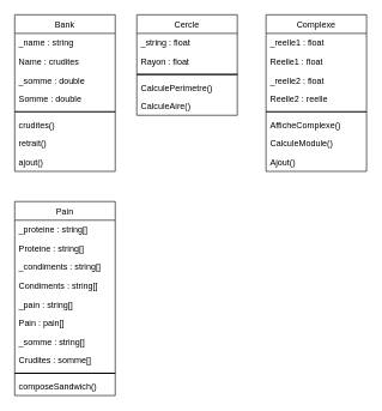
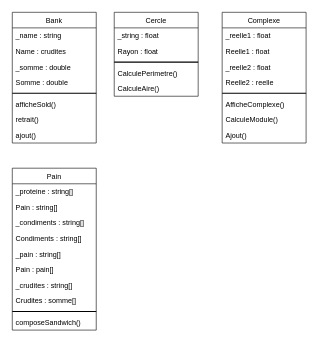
- <mxCell id="8" value="crudites()" style="text;strokeColor=none;fillColor=none;align=left;verticalAlign=top;spacingLeft=4;spacingRight=4;overflow=hidden;rotatable=0;points=[[0,0.5],[1,0.5]];portConstraint=eastwest;" vertex="1" parent="2"><mxGeometry y="140" width="140" height="26" as="geometry" /></mxCell>
+ <mxCell id="8" value="afficheSold()" style="text;strokeColor=none;fillColor=none;align=left;verticalAlign=top;spacingLeft=4;spacingRight=4;overflow=hidden;rotatable=0;points=[[0,0.5],[1,0.5]];portConstraint=eastwest;" vertex="1" parent="2"><mxGeometry y="140" width="140" height="26" as="geometry" /></mxCell>
- <mxCell id="28" value="Proteine : string[]" style="text;strokeColor=none;fillColor=none;align=left;verticalAlign=top;spacingLeft=4;spacingRight=4;overflow=hidden;rotatable=0;points=[[0,0.5],[1,0.5]];portConstraint=eastwest;" vertex="1" parent="26"><mxGeometry y="52" width="140" height="26" as="geometry" /></mxCell>
+ <mxCell id="28" value="Pain : string[]" style="text;strokeColor=none;fillColor=none;align=left;verticalAlign=top;spacingLeft=4;spacingRight=4;overflow=hidden;rotatable=0;points=[[0,0.5],[1,0.5]];portConstraint=eastwest;" vertex="1" parent="26"><mxGeometry y="52" width="140" height="26" as="geometry" /></mxCell>
- <mxCell id="33" value="_somme : string[]" style="text;strokeColor=none;fillColor=none;align=left;verticalAlign=top;spacingLeft=4;spacingRight=4;overflow=hidden;rotatable=0;points=[[0,0.5],[1,0.5]];portConstraint=eastwest;" vertex="1" parent="26"><mxGeometry y="182" width="140" height="26" as="geometry" /></mxCell>
+ <mxCell id="33" value="_crudites : string[]" style="text;strokeColor=none;fillColor=none;align=left;verticalAlign=top;spacingLeft=4;spacingRight=4;overflow=hidden;rotatable=0;points=[[0,0.5],[1,0.5]];portConstraint=eastwest;" vertex="1" parent="26"><mxGeometry y="182" width="140" height="26" as="geometry" /></mxCell>
